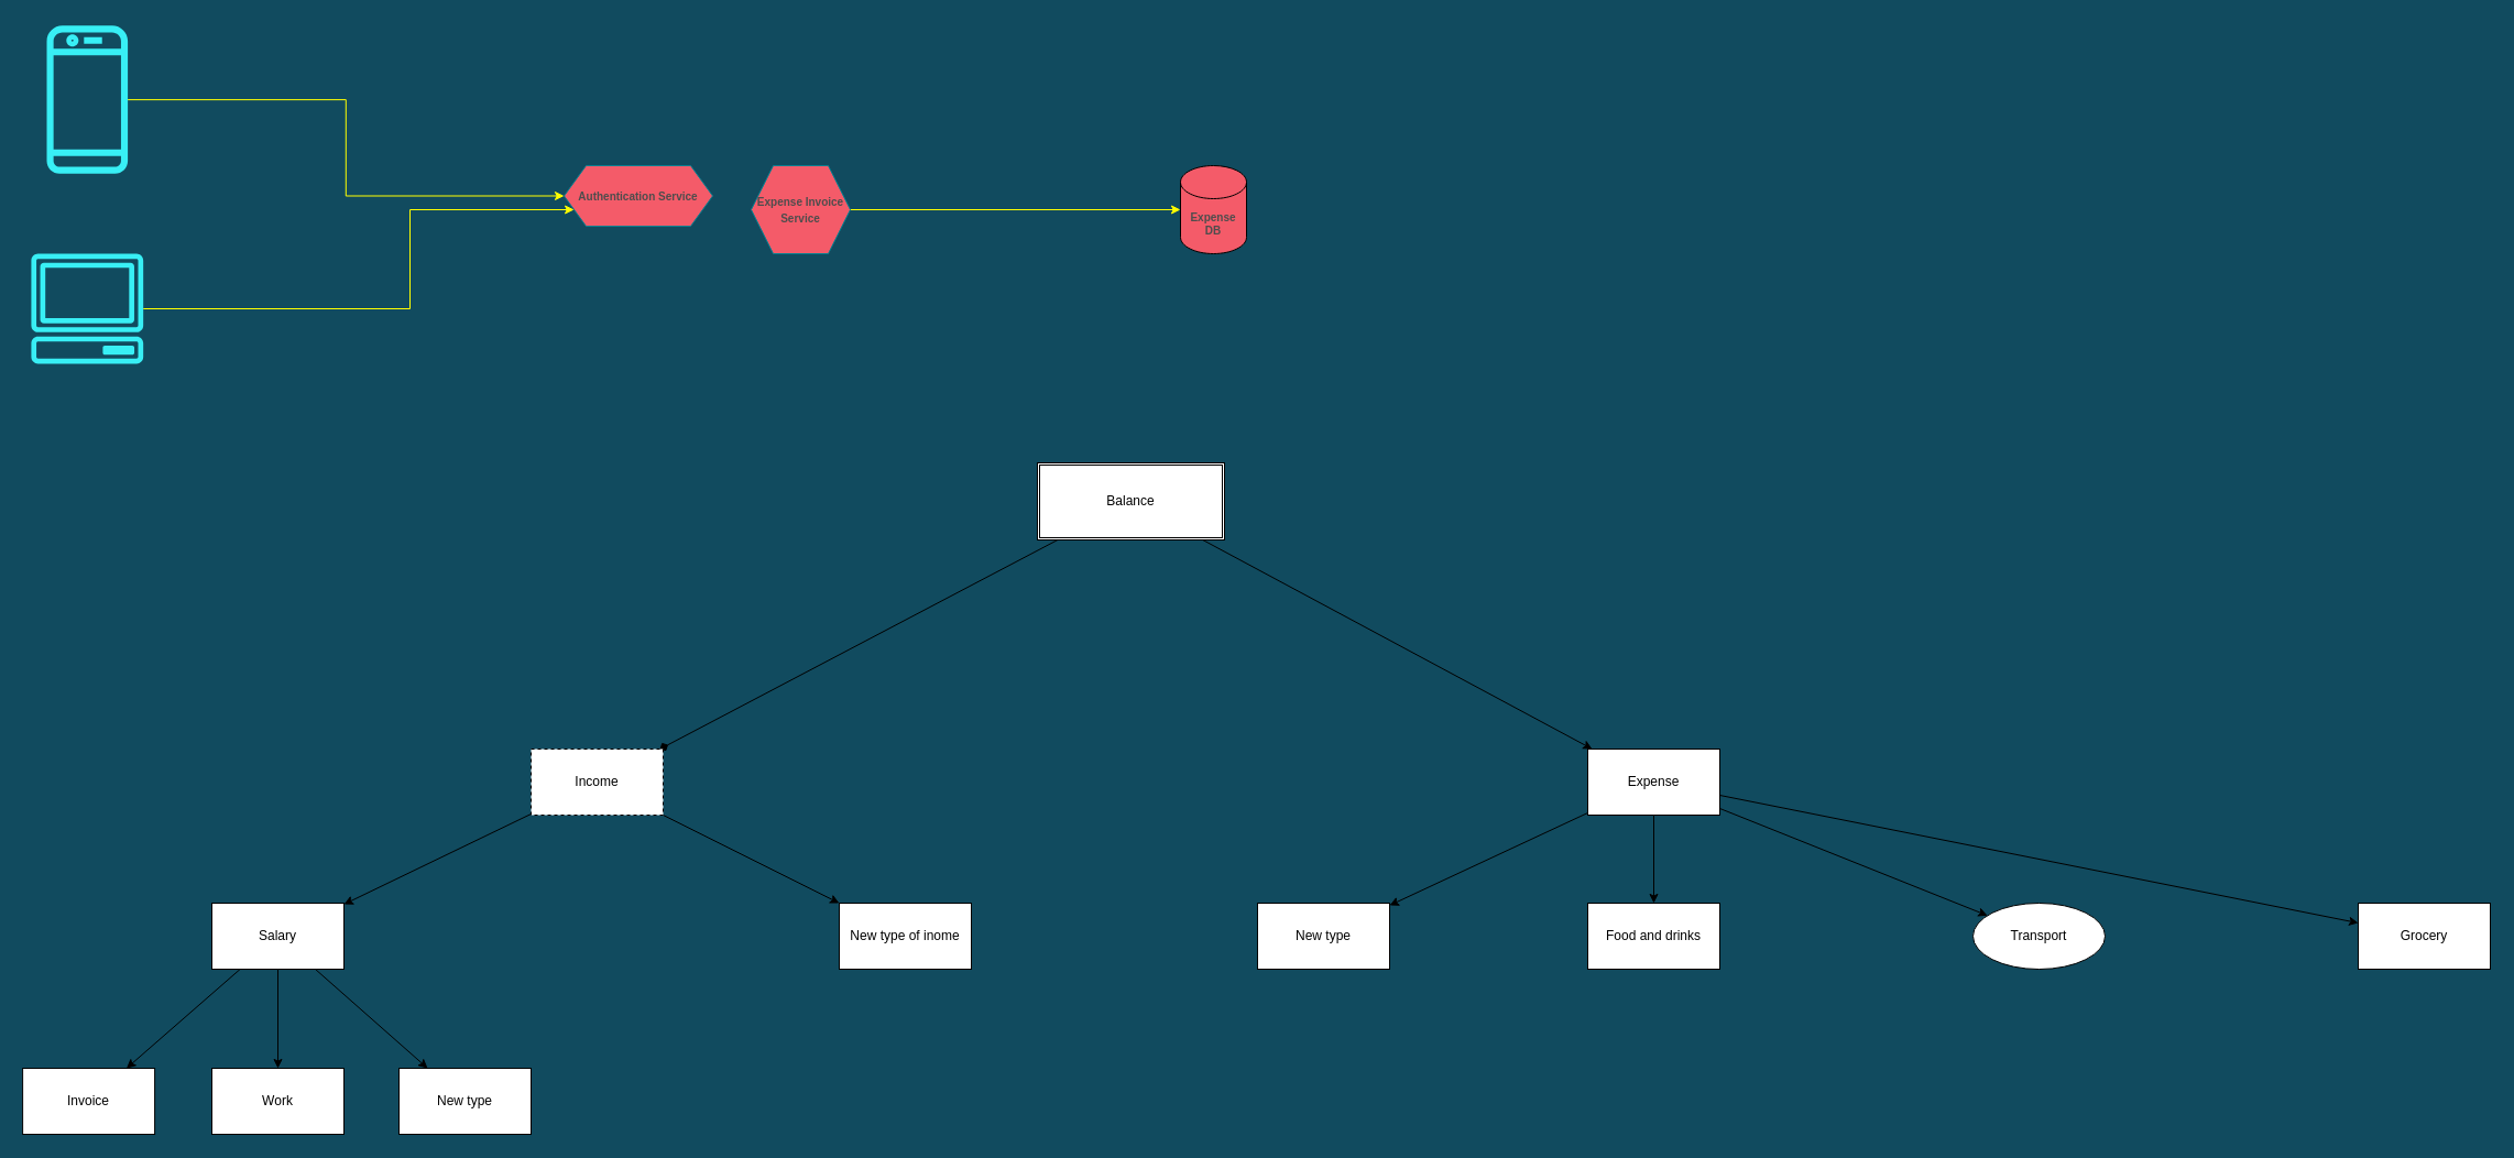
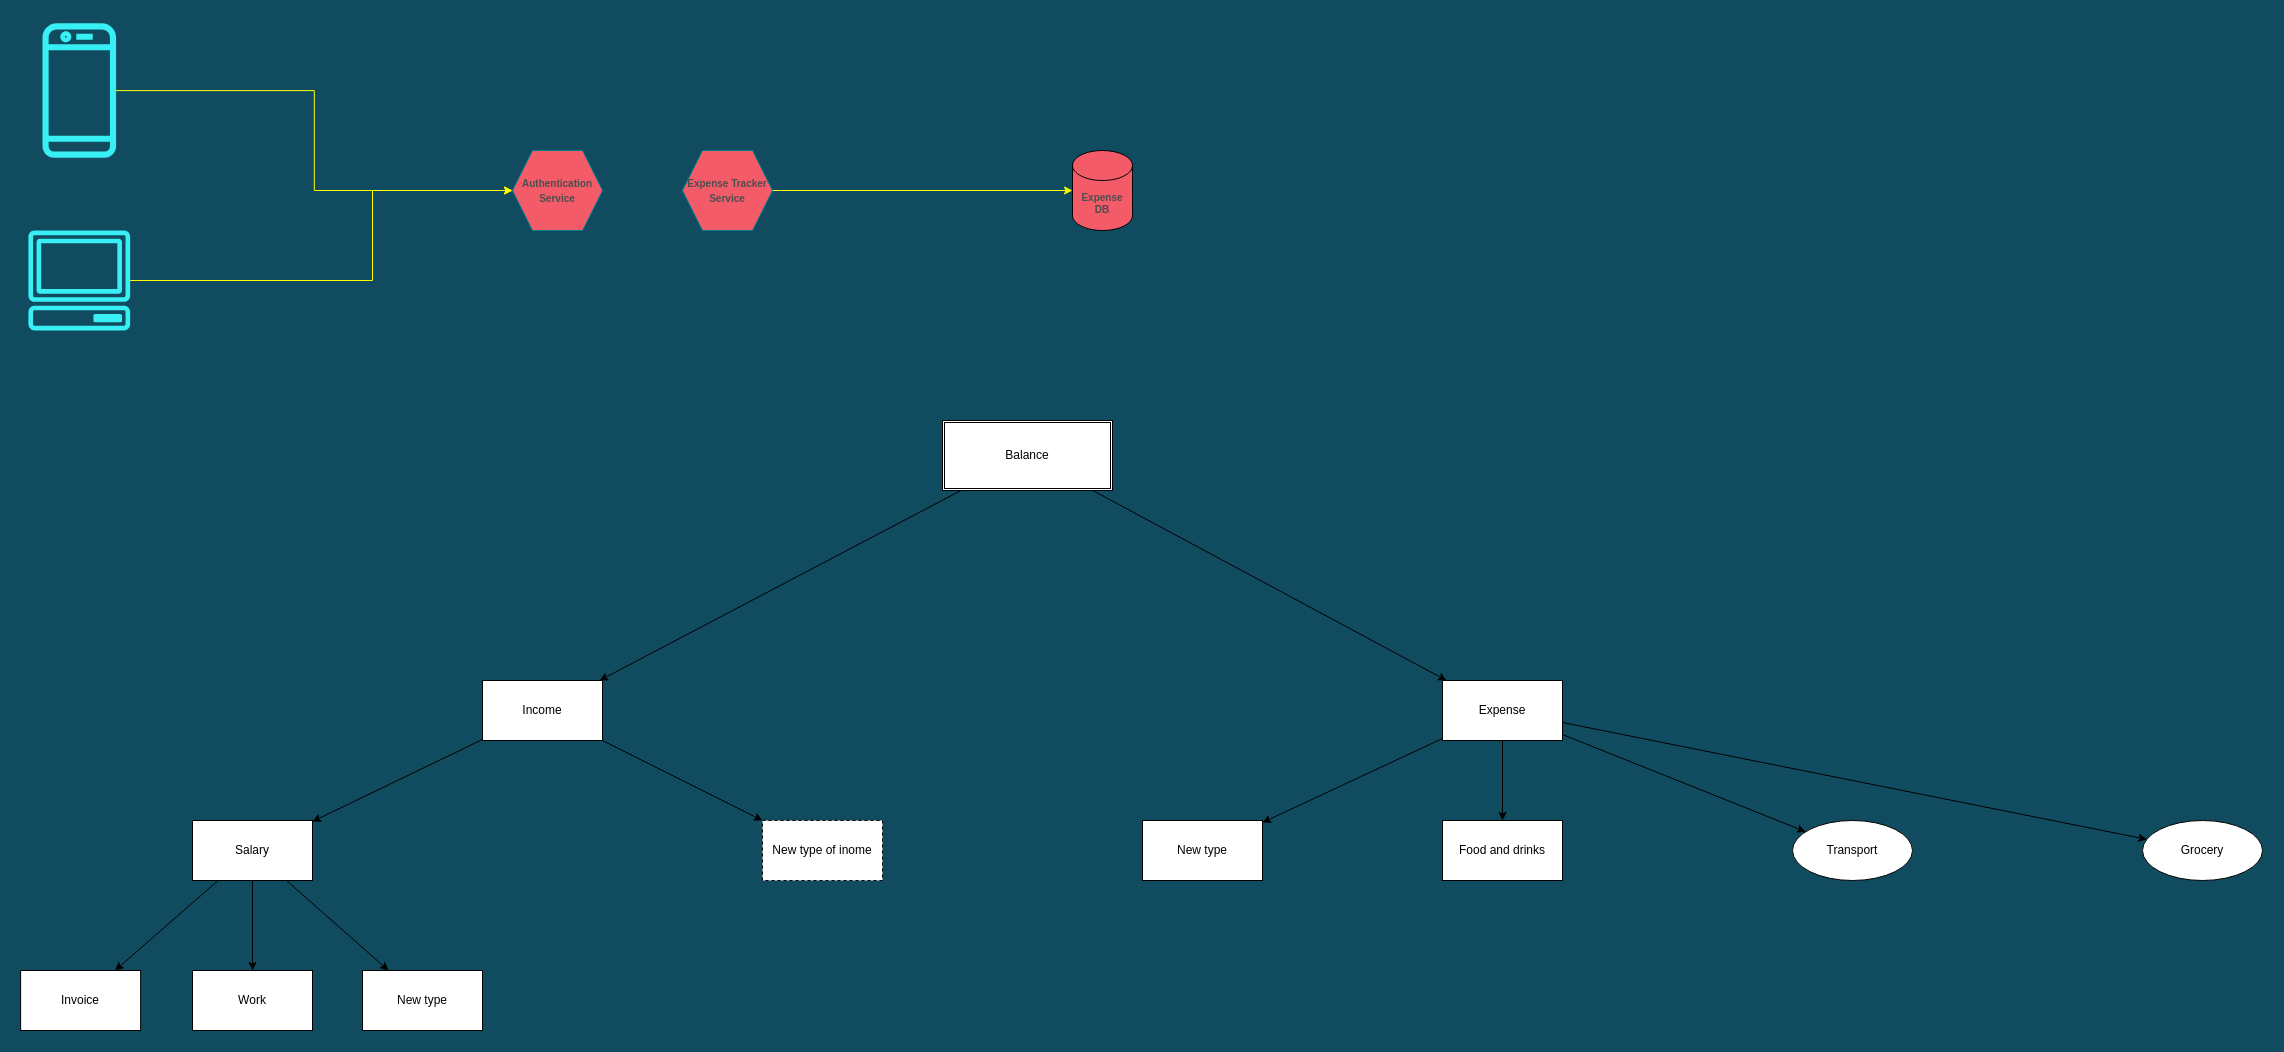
- <mxCell id="2" value="&lt;font size=&quot;1&quot; color=&quot;#4d4d4d&quot;&gt;&lt;b style=&quot;&quot;&gt;Authentication Service&lt;/b&gt;&lt;/font&gt;" style="shape=hexagon;perimeter=hexagonPerimeter2;whiteSpace=wrap;html=1;fixedSize=1;fillColor=#F45B69;strokeColor=#028090;fontColor=#E4FDE1;rounded=0;" parent="1" vertex="1"><mxGeometry x="512" y="150" width="135" height="55" as="geometry" /></mxCell>
+ <mxCell id="2" value="&lt;font size=&quot;1&quot; color=&quot;#4d4d4d&quot;&gt;&lt;b style=&quot;&quot;&gt;Authentication Service&lt;/b&gt;&lt;/font&gt;" style="shape=hexagon;perimeter=hexagonPerimeter2;whiteSpace=wrap;html=1;fixedSize=1;fillColor=#F45B69;strokeColor=#028090;fontColor=#E4FDE1;rounded=0;" parent="1" vertex="1"><mxGeometry x="512" y="150" width="90" height="80" as="geometry" /></mxCell>
- <mxCell id="8" value="&lt;font size=&quot;1&quot; color=&quot;#4d4d4d&quot;&gt;&lt;b style=&quot;&quot;&gt;Expense Invoice Service&lt;br&gt;&lt;/b&gt;&lt;/font&gt;" style="shape=hexagon;perimeter=hexagonPerimeter2;whiteSpace=wrap;html=1;fixedSize=1;fillColor=#F45B69;strokeColor=#028090;fontColor=#E4FDE1;rounded=0;" parent="1" vertex="1"><mxGeometry x="682" y="150" width="90" height="80" as="geometry" /></mxCell>
+ <mxCell id="8" value="&lt;font size=&quot;1&quot; color=&quot;#4d4d4d&quot;&gt;&lt;b style=&quot;&quot;&gt;Expense Tracker Service&lt;br&gt;&lt;/b&gt;&lt;/font&gt;" style="shape=hexagon;perimeter=hexagonPerimeter2;whiteSpace=wrap;html=1;fixedSize=1;fillColor=#F45B69;strokeColor=#028090;fontColor=#E4FDE1;rounded=0;" parent="1" vertex="1"><mxGeometry x="682" y="150" width="90" height="80" as="geometry" /></mxCell>
- <mxCell id="10" value="" style="edgeStyle=none;html=1;endArrow=diamond;" edge="1" parent="1" source="12" target="15"><mxGeometry relative="1" as="geometry" /></mxCell>
+ <mxCell id="10" value="" style="edgeStyle=none;html=1;" edge="1" parent="1" source="12" target="15"><mxGeometry relative="1" as="geometry" /></mxCell>
- <mxCell id="15" value="Income" style="whiteSpace=wrap;html=1;rounded=0;dashed=1;" vertex="1" parent="1"><mxGeometry x="482" y="680" width="120" height="60" as="geometry" /></mxCell>
+ <mxCell id="15" value="Income" style="whiteSpace=wrap;html=1;rounded=0;" vertex="1" parent="1"><mxGeometry x="482" y="680" width="120" height="60" as="geometry" /></mxCell>
- <mxCell id="25" value="New type of inome" style="whiteSpace=wrap;html=1;rounded=0;" vertex="1" parent="1"><mxGeometry x="762" y="820" width="120" height="60" as="geometry" /></mxCell>
+ <mxCell id="25" value="New type of inome" style="whiteSpace=wrap;html=1;rounded=0;dashed=1;" vertex="1" parent="1"><mxGeometry x="762" y="820" width="120" height="60" as="geometry" /></mxCell>
- <mxCell id="32" value="Grocery" style="whiteSpace=wrap;html=1;rounded=0;" vertex="1" parent="1"><mxGeometry x="2142" y="820" width="120" height="60" as="geometry" /></mxCell>
+ <mxCell id="32" value="Grocery" style="ellipse;whiteSpace=wrap;html=1;" vertex="1" parent="1"><mxGeometry x="2142" y="820" width="120" height="60" as="geometry" /></mxCell>
